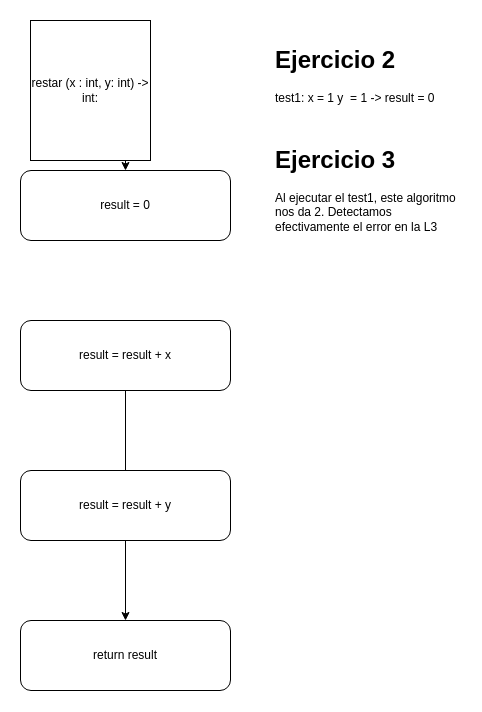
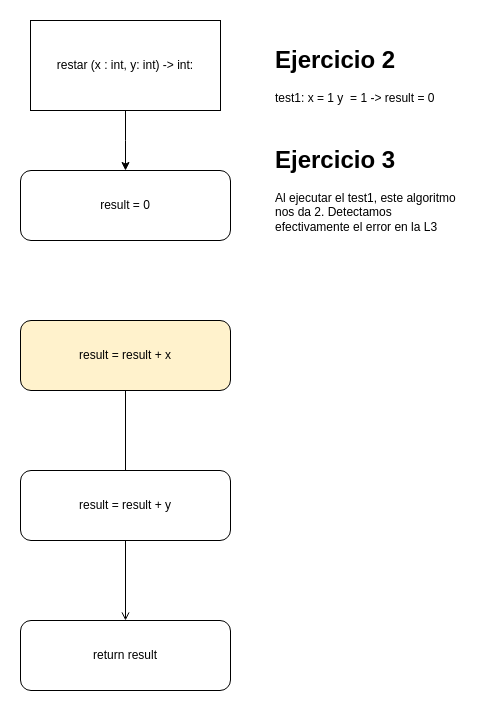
- <mxCell id="3" value="restar (x : int, y: int) -&amp;gt; int:" style="rounded=0;whiteSpace=wrap;html=1;" vertex="1" parent="1"><mxGeometry x="30" y="20" width="120" height="140" as="geometry" /></mxCell>
+ <mxCell id="3" value="restar (x : int, y: int) -&amp;gt; int:" style="rounded=0;whiteSpace=wrap;html=1;" vertex="1" parent="1"><mxGeometry x="30" y="20" width="190" height="90" as="geometry" /></mxCell>
- <mxCell id="6" value="result = result + x" style="rounded=1;whiteSpace=wrap;html=1;" vertex="1" parent="1"><mxGeometry x="20" y="320" width="210" height="70" as="geometry" /></mxCell>
+ <mxCell id="6" value="result = result + x" style="rounded=1;whiteSpace=wrap;html=1;fillColor=#fff2cc;" vertex="1" parent="1"><mxGeometry x="20" y="320" width="210" height="70" as="geometry" /></mxCell>
- <mxCell id="7" value="" style="edgeStyle=orthogonalEdgeStyle;rounded=0;orthogonalLoop=1;jettySize=auto;html=1;" edge="1" parent="1" source="8" target="9"><mxGeometry relative="1" as="geometry" /></mxCell>
+ <mxCell id="7" value="" style="edgeStyle=orthogonalEdgeStyle;rounded=0;orthogonalLoop=1;jettySize=auto;html=1;endArrow=open;" edge="1" parent="1" source="8" target="9"><mxGeometry relative="1" as="geometry" /></mxCell>
